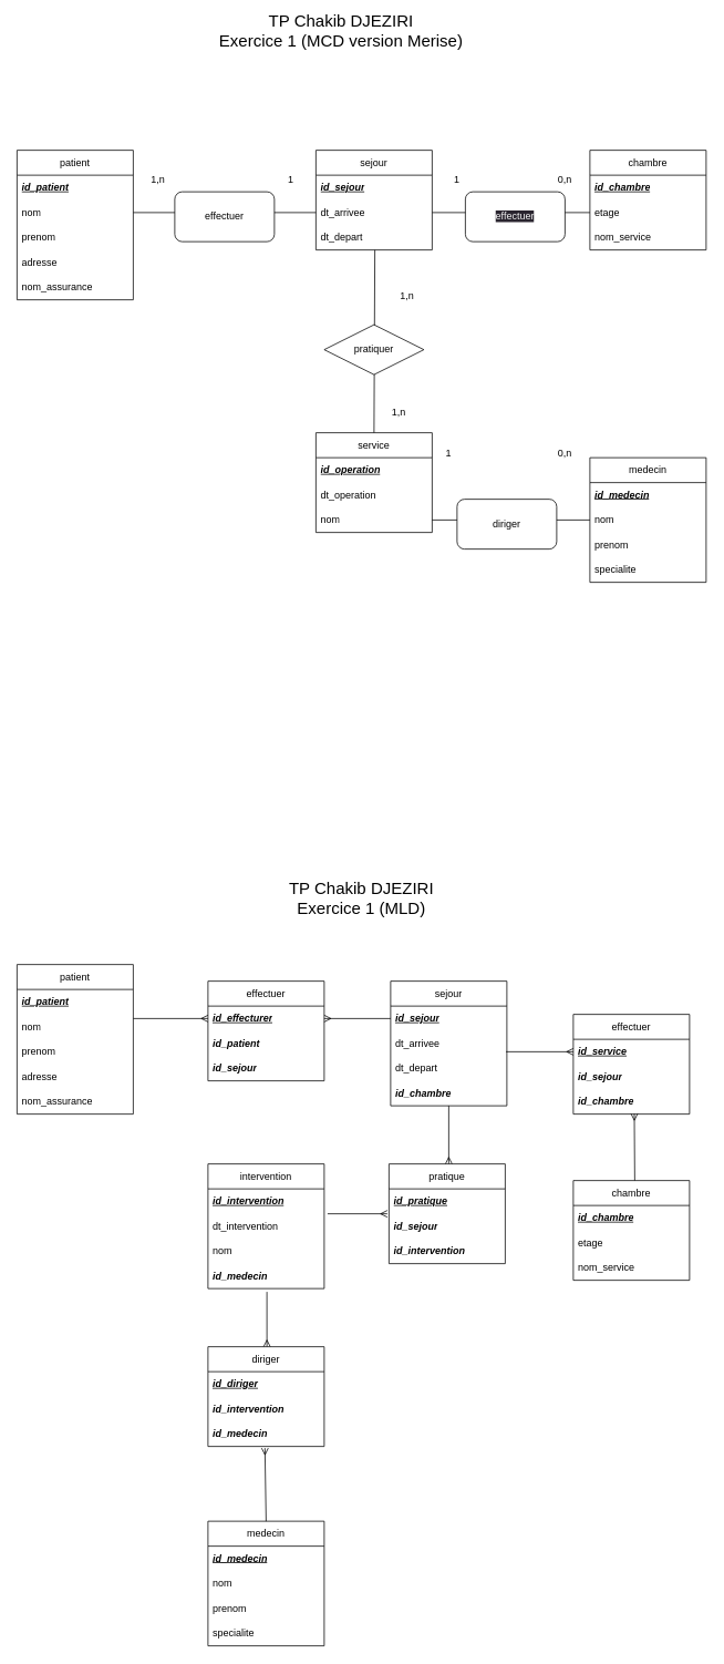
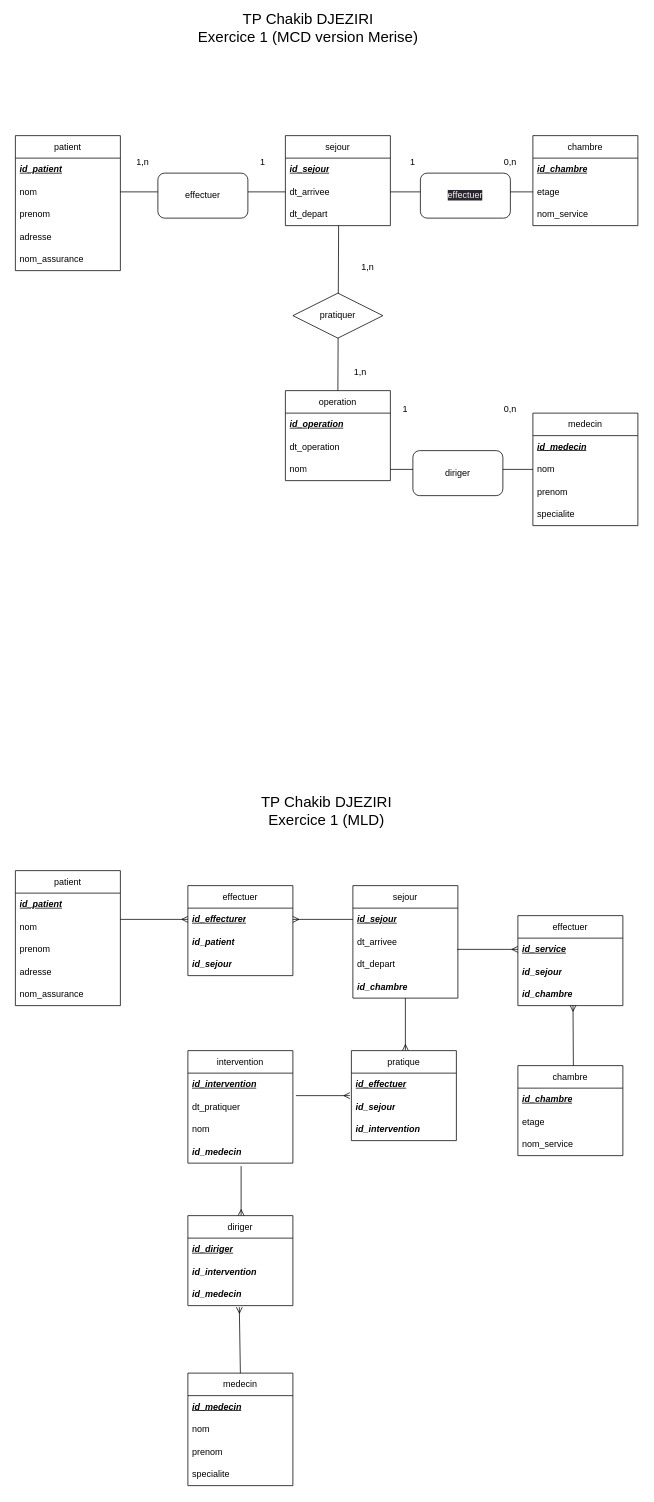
- <mxCell id="16" value="service" style="swimlane;fontStyle=0;childLayout=stackLayout;horizontal=1;startSize=30;horizontalStack=0;resizeParent=1;resizeParentMax=0;resizeLast=0;collapsible=1;marginBottom=0;whiteSpace=wrap;html=1;" parent="1" vertex="1"><mxGeometry x="380" y="520" width="140" height="120" as="geometry" /></mxCell>
+ <mxCell id="16" value="operation" style="swimlane;fontStyle=0;childLayout=stackLayout;horizontal=1;startSize=30;horizontalStack=0;resizeParent=1;resizeParentMax=0;resizeLast=0;collapsible=1;marginBottom=0;whiteSpace=wrap;html=1;" parent="1" vertex="1"><mxGeometry x="380" y="520" width="140" height="120" as="geometry" /></mxCell>
- <mxCell id="85" value="&lt;b&gt;id_pratique&lt;/b&gt;" style="text;strokeColor=none;fillColor=none;align=left;verticalAlign=middle;spacingLeft=4;spacingRight=4;overflow=hidden;points=[[0,0.5],[1,0.5]];portConstraint=eastwest;rotatable=0;whiteSpace=wrap;html=1;fontStyle=6" parent="84" vertex="1"><mxGeometry y="30" width="140" height="30" as="geometry" /></mxCell>
+ <mxCell id="85" value="&lt;b&gt;id_effectuer&lt;/b&gt;" style="text;strokeColor=none;fillColor=none;align=left;verticalAlign=middle;spacingLeft=4;spacingRight=4;overflow=hidden;points=[[0,0.5],[1,0.5]];portConstraint=eastwest;rotatable=0;whiteSpace=wrap;html=1;fontStyle=6" parent="84" vertex="1"><mxGeometry y="30" width="140" height="30" as="geometry" /></mxCell>
- <mxCell id="58" value="dt_intervention" style="text;strokeColor=none;fillColor=none;align=left;verticalAlign=middle;spacingLeft=4;spacingRight=4;overflow=hidden;points=[[0,0.5],[1,0.5]];portConstraint=eastwest;rotatable=0;whiteSpace=wrap;html=1;" parent="56" vertex="1"><mxGeometry y="60" width="140" height="30" as="geometry" /></mxCell>
+ <mxCell id="58" value="dt_pratiquer" style="text;strokeColor=none;fillColor=none;align=left;verticalAlign=middle;spacingLeft=4;spacingRight=4;overflow=hidden;points=[[0,0.5],[1,0.5]];portConstraint=eastwest;rotatable=0;whiteSpace=wrap;html=1;" parent="56" vertex="1"><mxGeometry y="60" width="140" height="30" as="geometry" /></mxCell>
